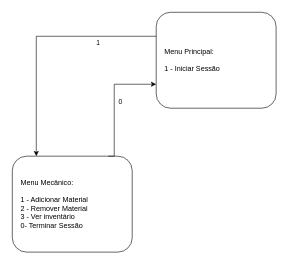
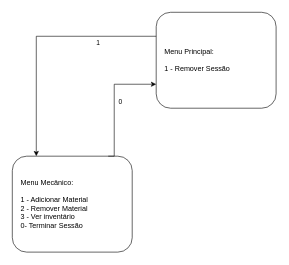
- <mxCell id="2" value="Menu Principal:&lt;br&gt;&lt;br&gt;&lt;div&gt;1 - Iniciar Sessão&lt;/div&gt;" style="rounded=1;whiteSpace=wrap;html=1;align=left;spacingLeft=12;" parent="1" vertex="1"><mxGeometry x="260" y="20" width="200" height="160" as="geometry" /></mxCell>
+ <mxCell id="2" value="Menu Principal:&lt;br&gt;&lt;br&gt;&lt;div&gt;1 - Remover Sessão&lt;/div&gt;" style="rounded=1;whiteSpace=wrap;html=1;align=left;spacingLeft=12;" parent="1" vertex="1"><mxGeometry x="260" y="20" width="200" height="160" as="geometry" /></mxCell>
